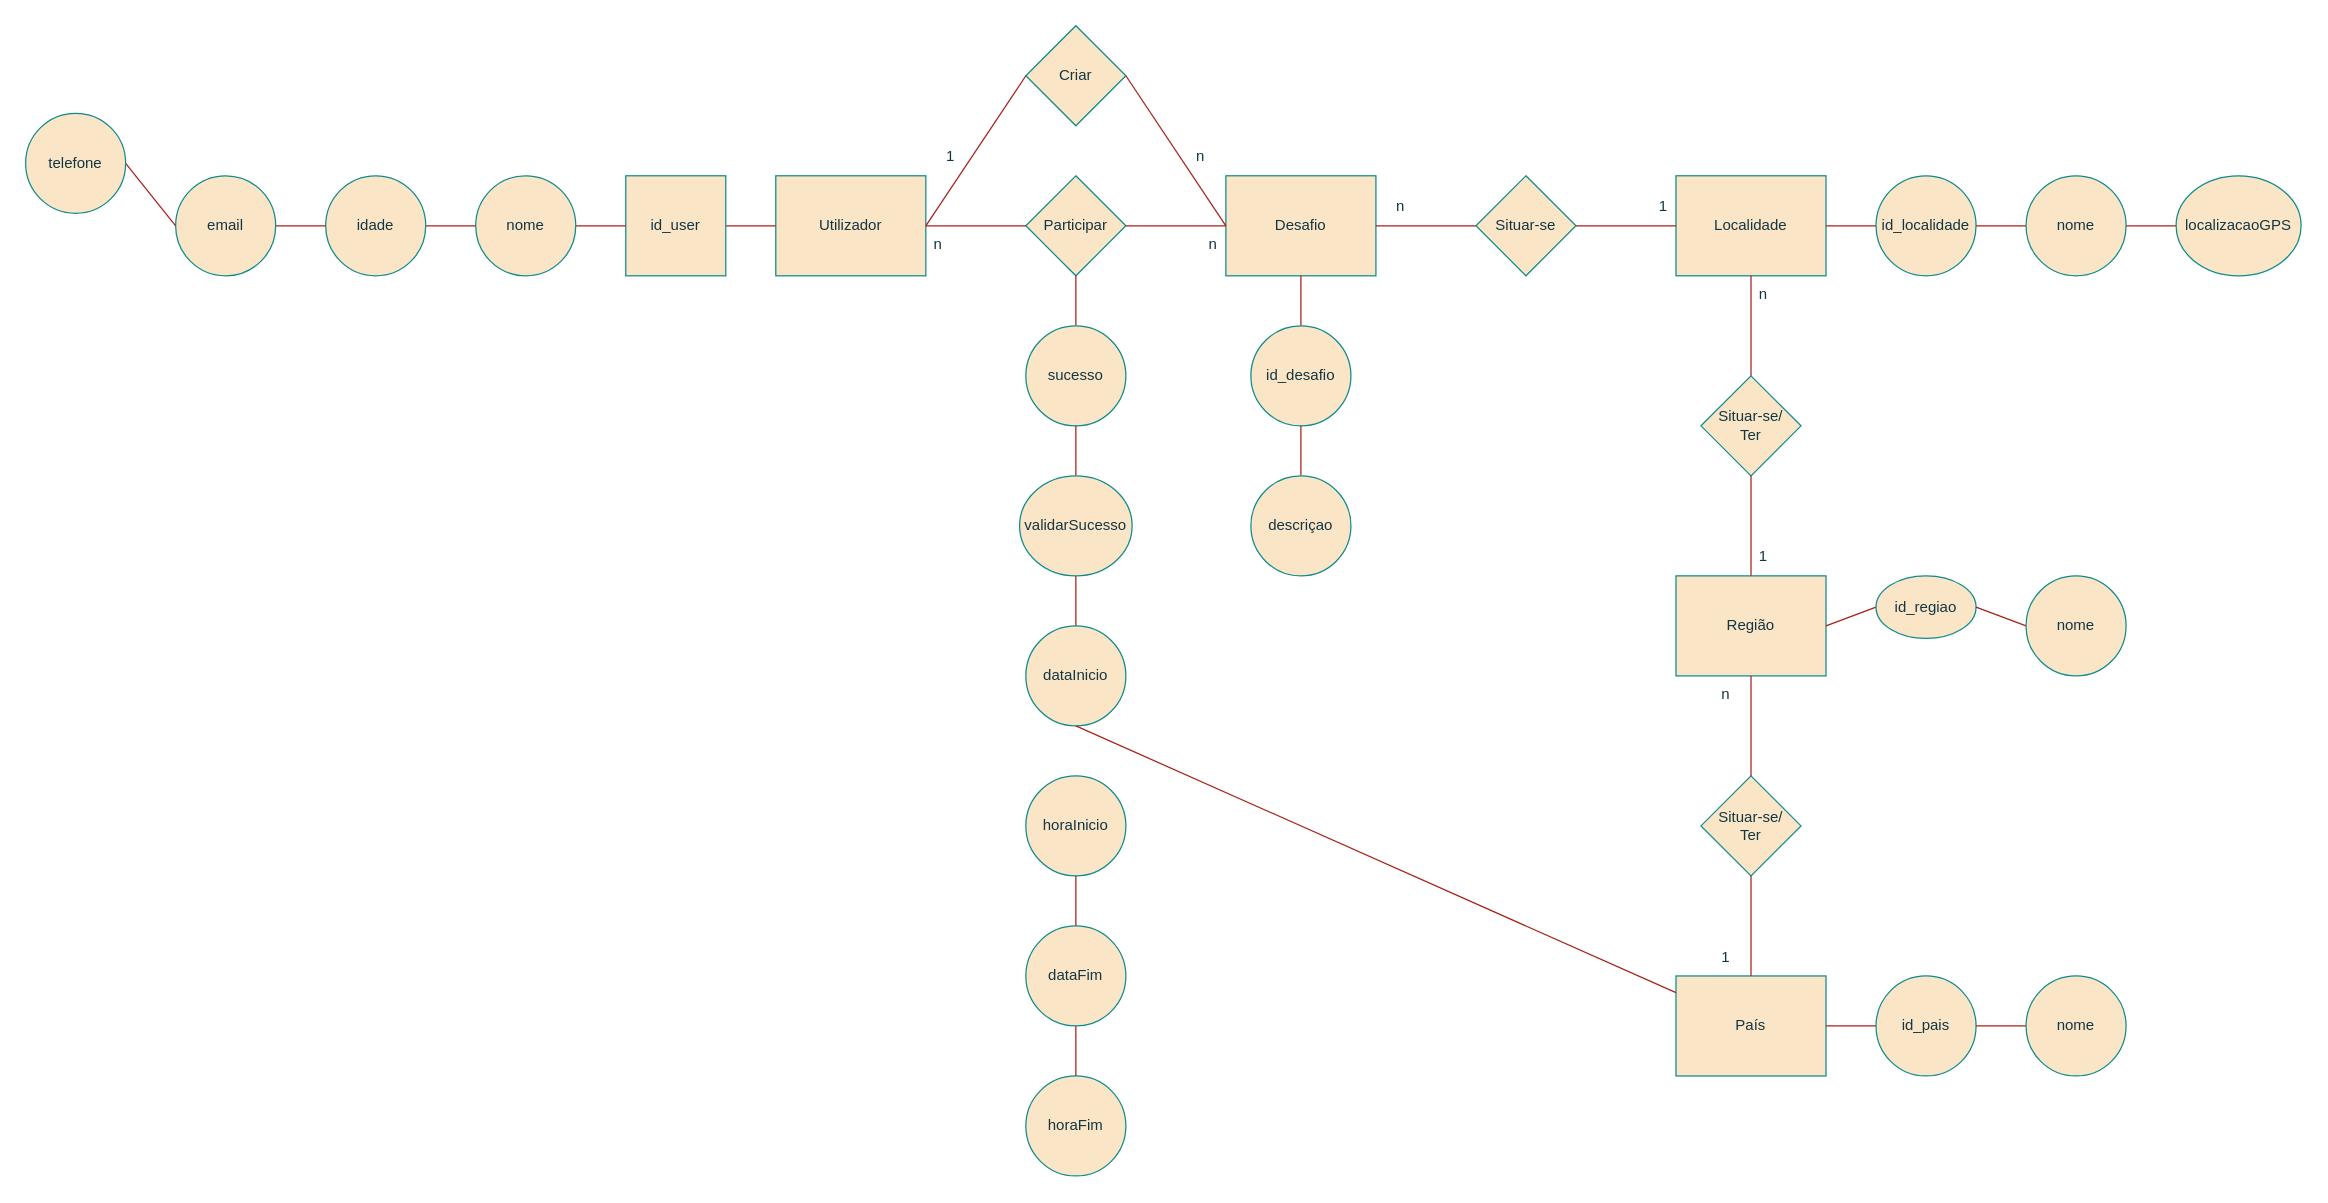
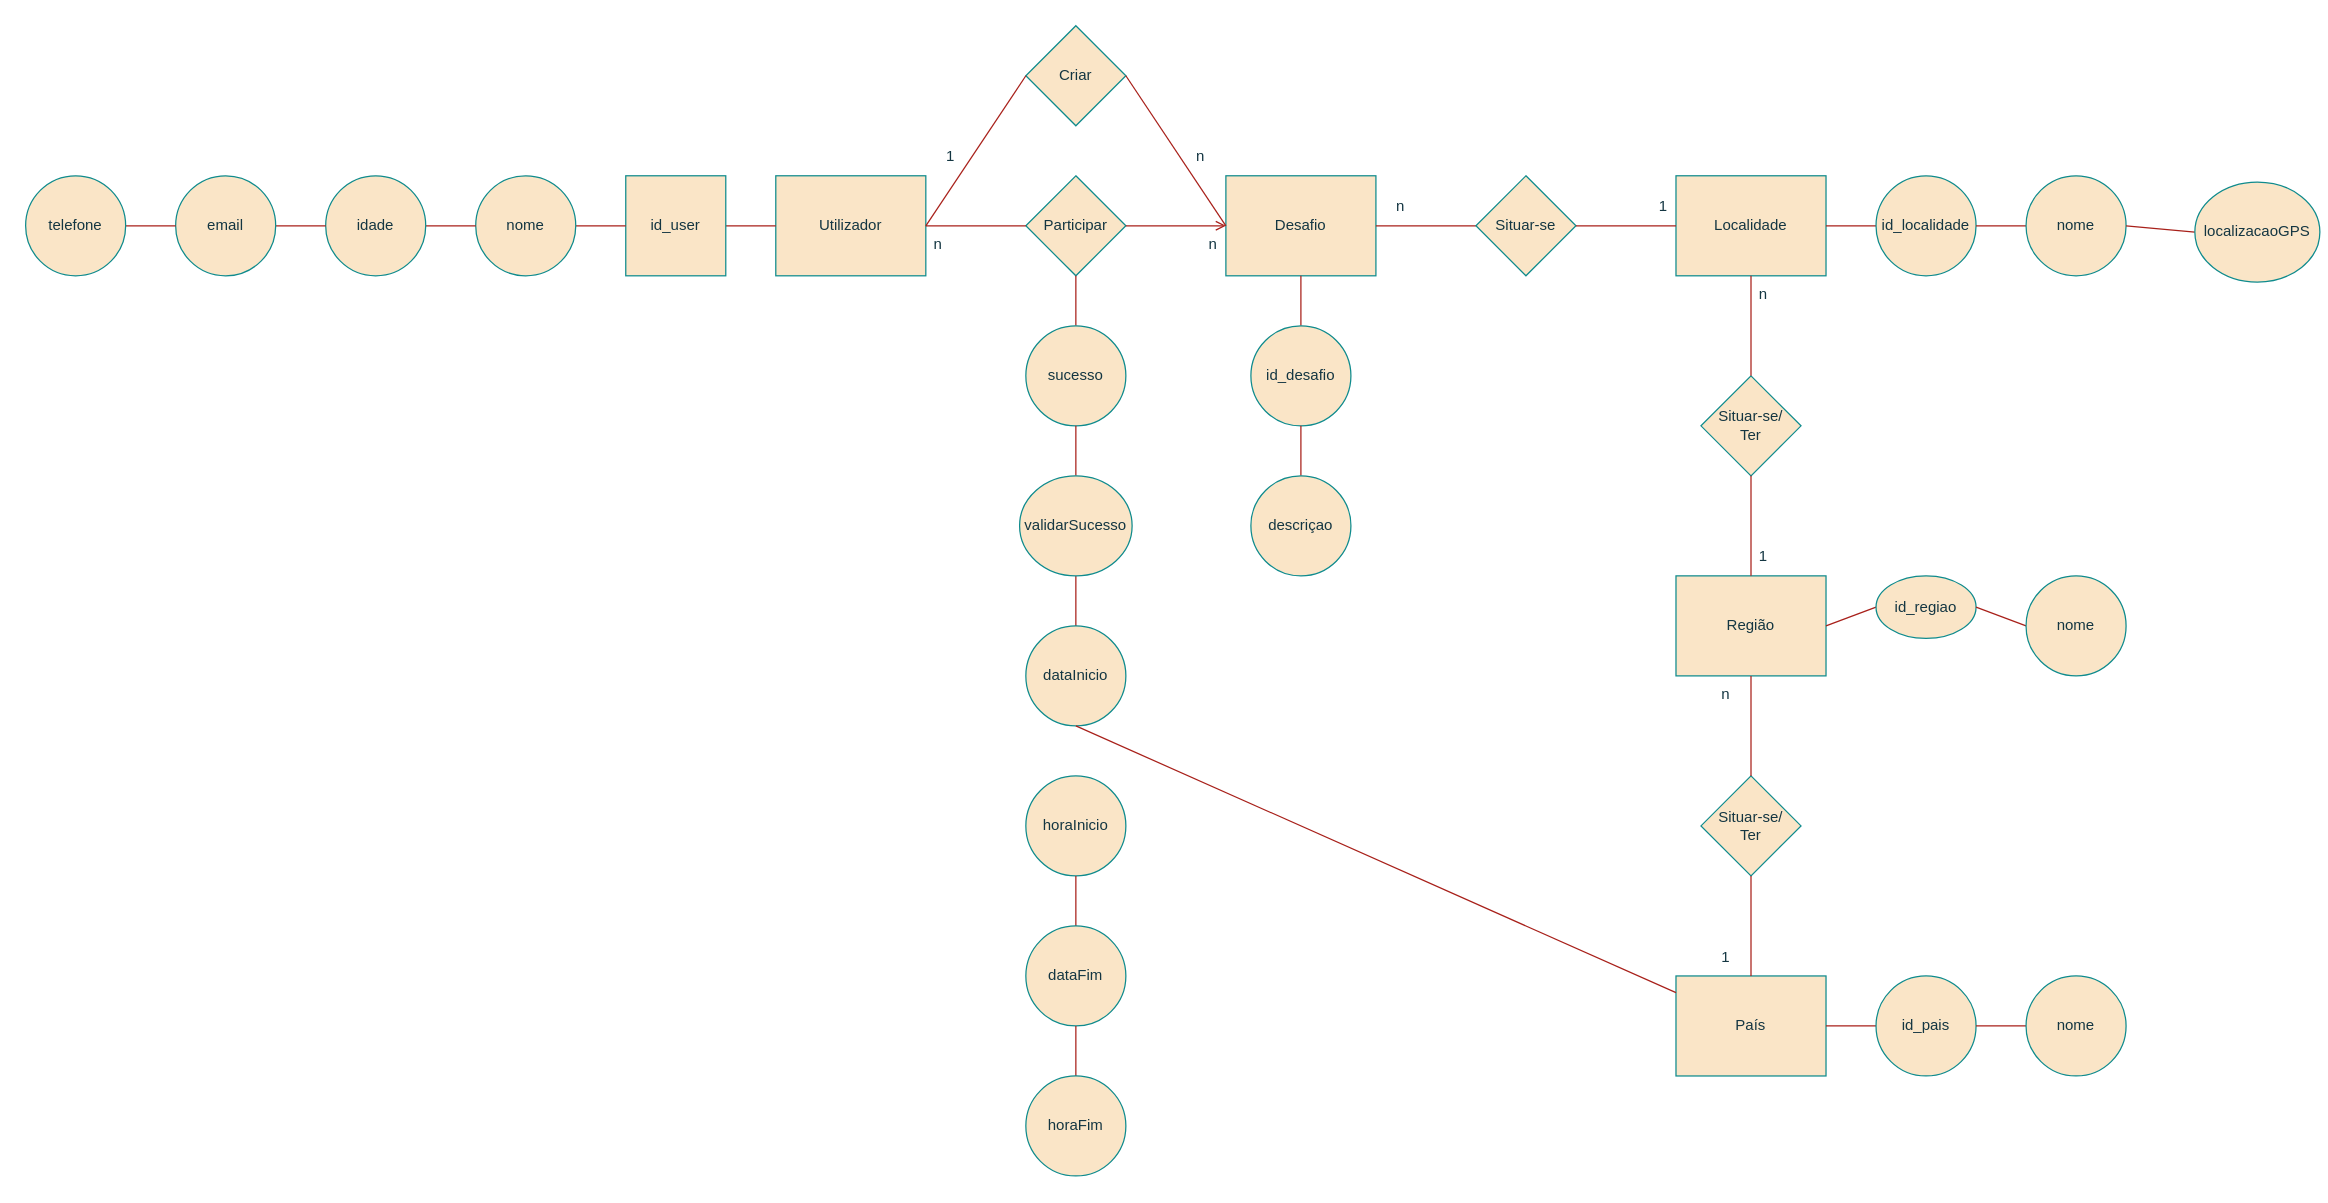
- <mxCell id="18" value="telefone" style="ellipse;whiteSpace=wrap;html=1;labelBackgroundColor=none;fillColor=#FAE5C7;strokeColor=#0F8B8D;fontColor=#143642;" parent="1" vertex="1"><mxGeometry x="20" y="90" width="80" height="80" as="geometry" /></mxCell>
+ <mxCell id="18" value="telefone" style="ellipse;whiteSpace=wrap;html=1;labelBackgroundColor=none;fillColor=#FAE5C7;strokeColor=#0F8B8D;fontColor=#143642;" parent="1" vertex="1"><mxGeometry x="20" y="140" width="80" height="80" as="geometry" /></mxCell>
- <mxCell id="29" value="" style="endArrow=none;html=1;rounded=0;entryX=0;entryY=0.5;entryDx=0;entryDy=0;exitX=1;exitY=0.5;exitDx=0;exitDy=0;labelBackgroundColor=none;strokeColor=#A8201A;fontColor=default;" parent="1" source="4" target="6" edge="1"><mxGeometry width="50" height="50" relative="1" as="geometry"><mxPoint x="750" y="190" as="sourcePoint" /><mxPoint x="830" y="190" as="targetPoint" /></mxGeometry></mxCell>
+ <mxCell id="29" value="" style="endArrow=open;html=1;rounded=0;entryX=0;entryY=0.5;entryDx=0;entryDy=0;exitX=1;exitY=0.5;exitDx=0;exitDy=0;labelBackgroundColor=none;strokeColor=#A8201A;fontColor=default;" parent="1" source="4" target="6" edge="1"><mxGeometry width="50" height="50" relative="1" as="geometry"><mxPoint x="750" y="190" as="sourcePoint" /><mxPoint x="830" y="190" as="targetPoint" /></mxGeometry></mxCell>
- <mxCell id="71" value="localizacaoGPS" style="ellipse;whiteSpace=wrap;html=1;labelBackgroundColor=none;fillColor=#FAE5C7;strokeColor=#0F8B8D;fontColor=#143642;" parent="1" vertex="1"><mxGeometry x="1740" y="140" width="100" height="80" as="geometry" /></mxCell>
+ <mxCell id="71" value="localizacaoGPS" style="ellipse;whiteSpace=wrap;html=1;labelBackgroundColor=none;fillColor=#FAE5C7;strokeColor=#0F8B8D;fontColor=#143642;" parent="1" vertex="1"><mxGeometry x="1755" y="145" width="100" height="80" as="geometry" /></mxCell>
